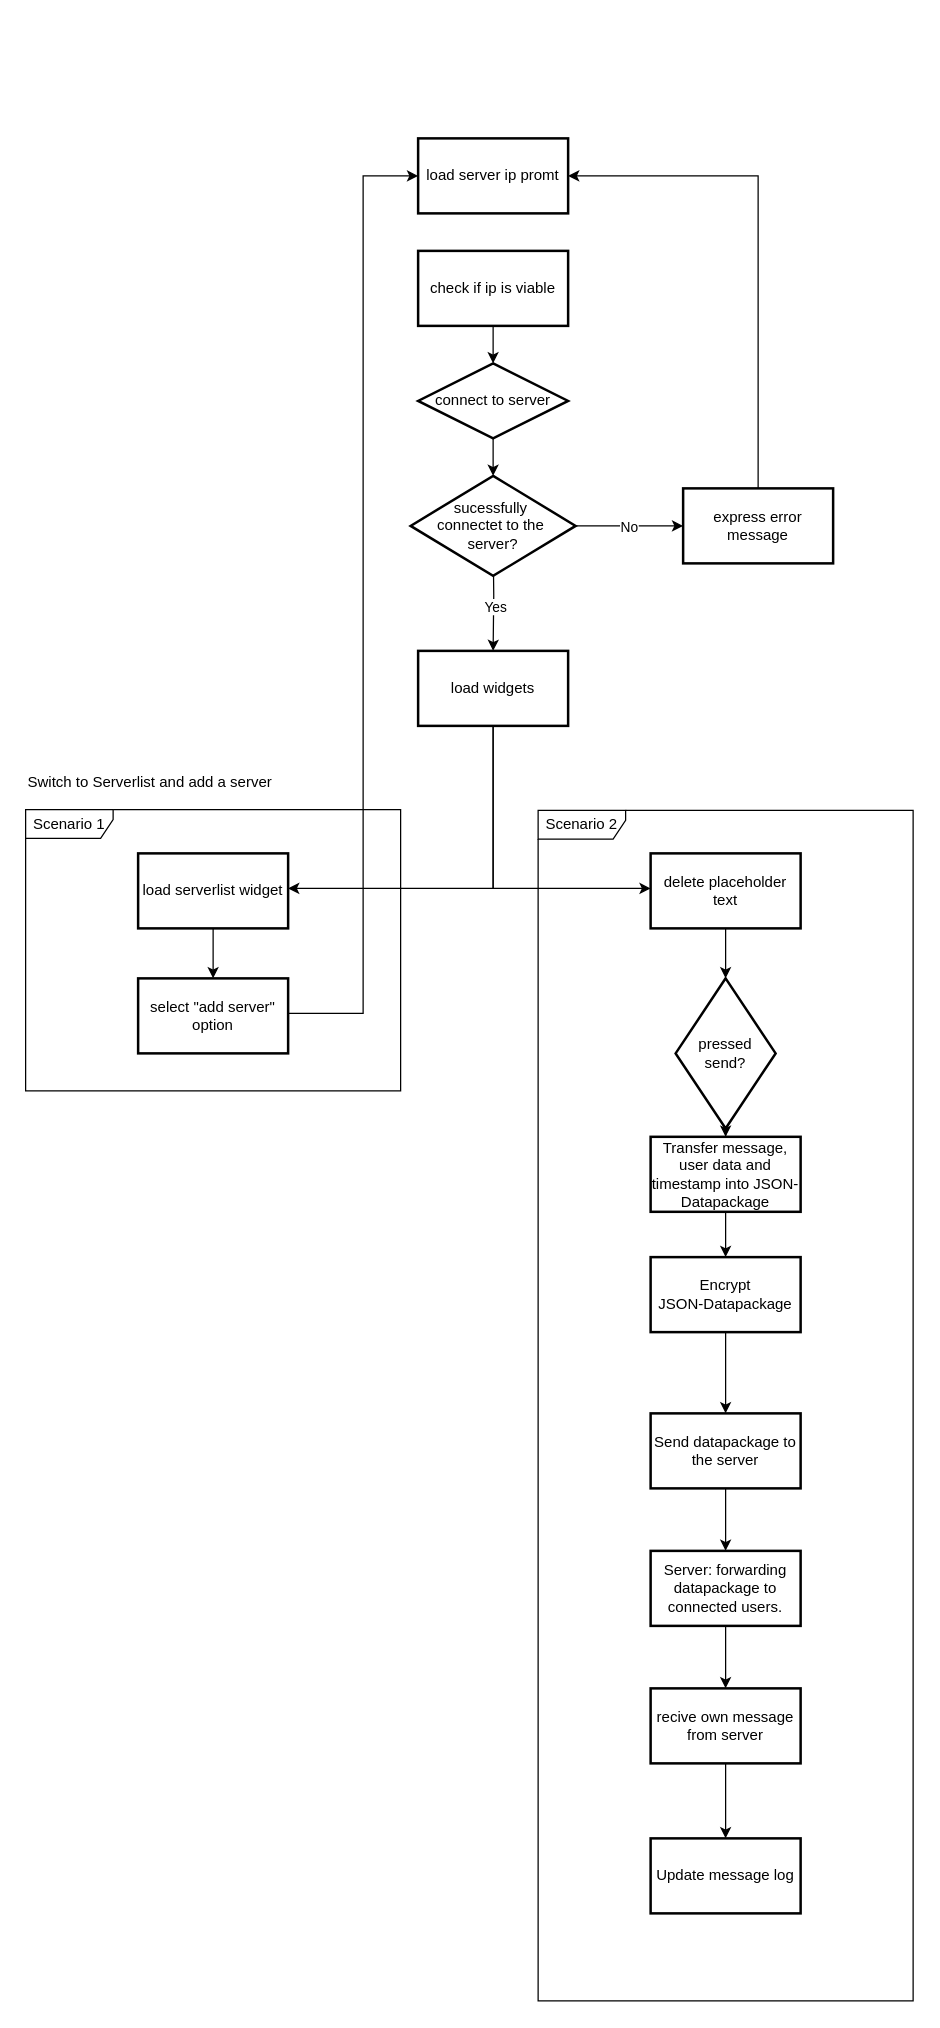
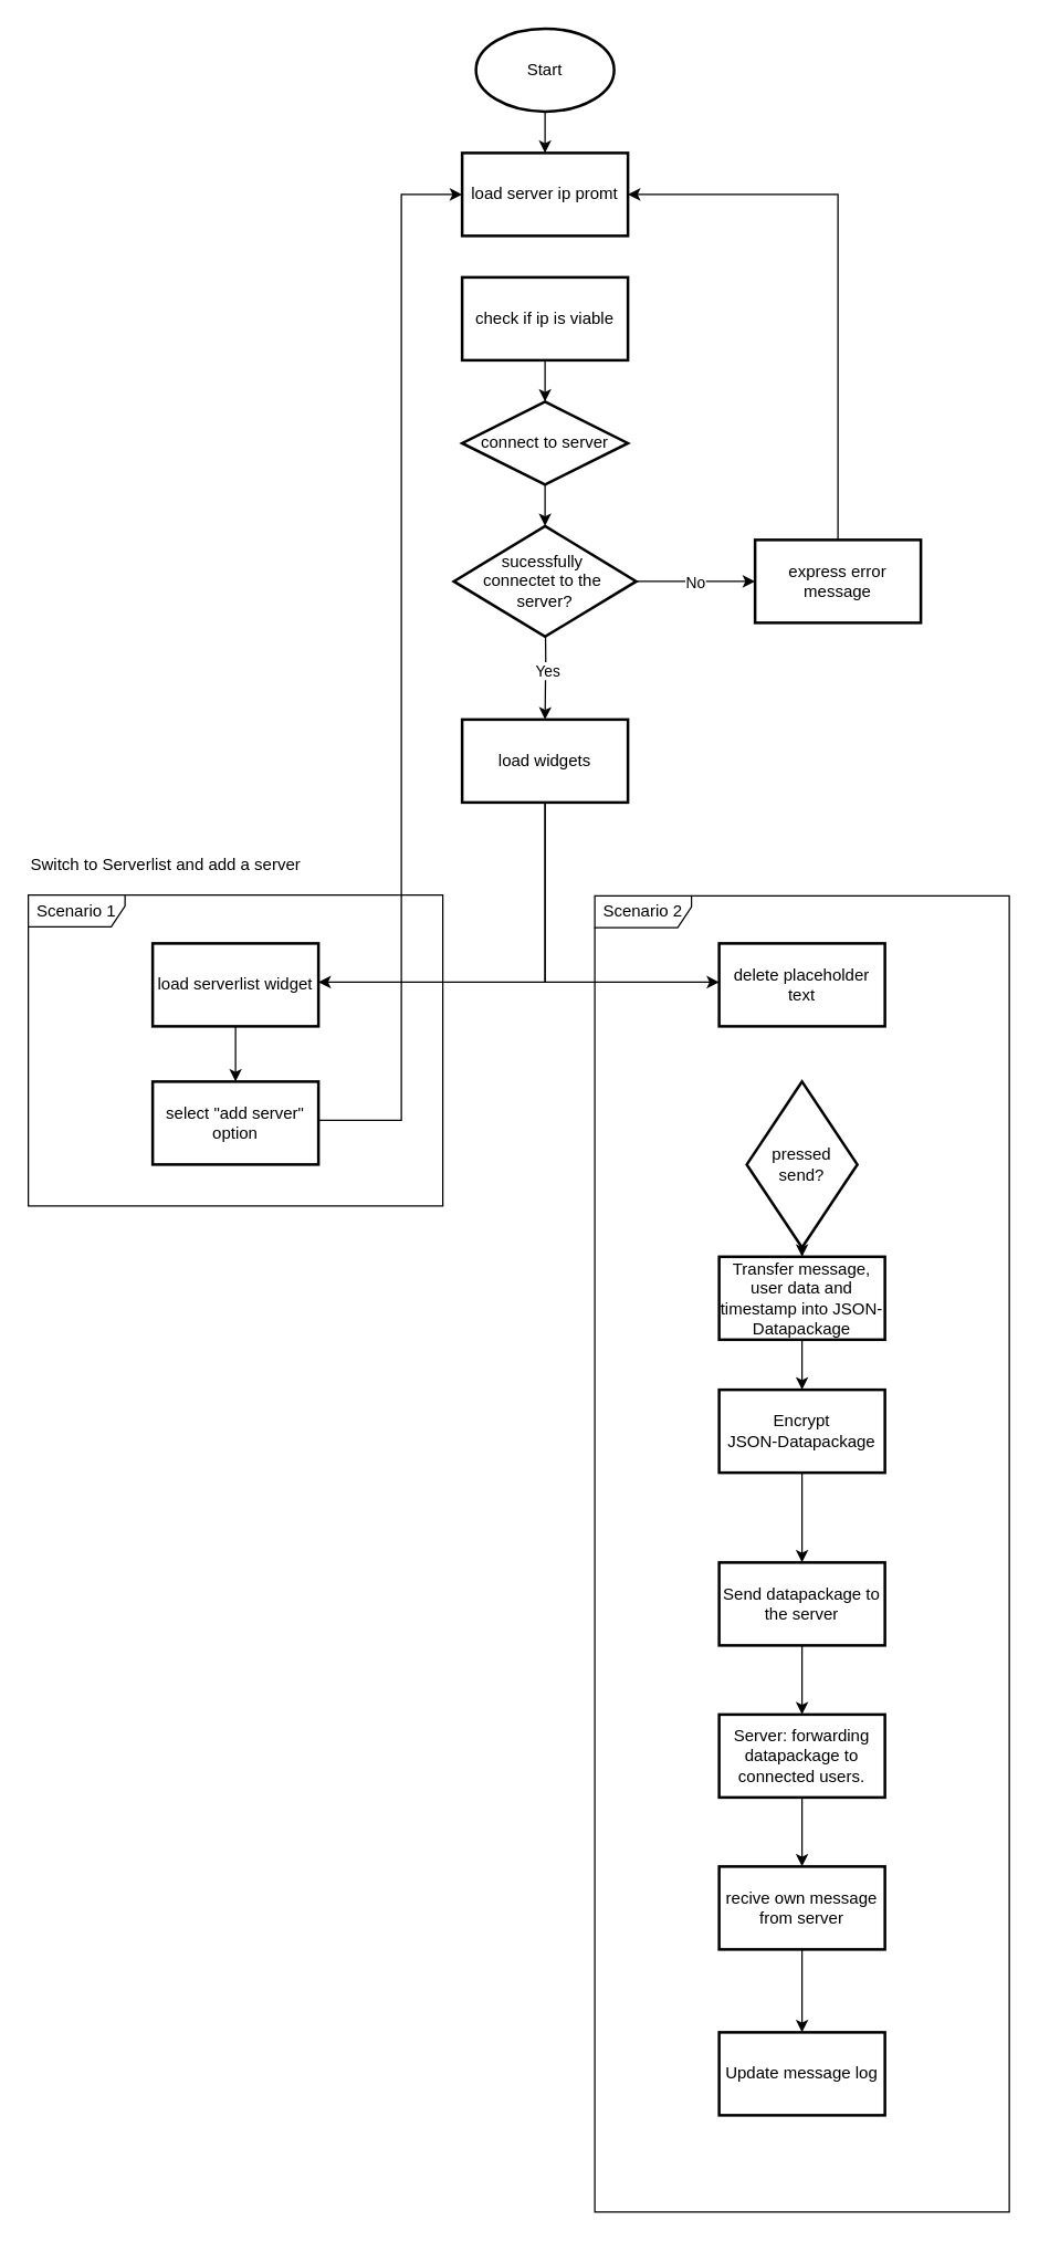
+ <mxCell id="3" value="Start" style="strokeWidth=2;html=1;shape=mxgraph.flowchart.start_1;whiteSpace=wrap;" parent="1" vertex="1"><mxGeometry x="344" y="20" width="100" height="60" as="geometry" /></mxCell>
+ <mxCell id="2" value="" style="edgeStyle=orthogonalEdgeStyle;rounded=0;orthogonalLoop=1;jettySize=auto;html=1;" parent="1" source="3" target="4" edge="1"><mxGeometry relative="1" as="geometry" /></mxCell>
- <mxCell id="26" value="" style="edgeStyle=orthogonalEdgeStyle;rounded=0;orthogonalLoop=1;jettySize=auto;html=1;" parent="1" source="27" target="30" edge="1"><mxGeometry relative="1" as="geometry" /></mxCell>
